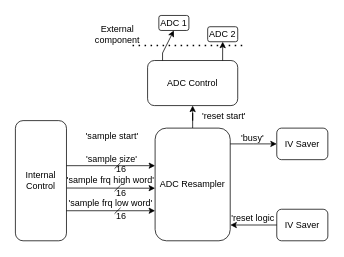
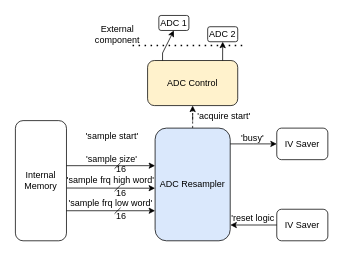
- <mxCell id="4" value="ADC Control" style="rounded=1;whiteSpace=wrap;html=1;" vertex="1" parent="1"><mxGeometry x="196" y="80" width="120" height="60" as="geometry" /></mxCell>
+ <mxCell id="4" value="ADC Control" style="rounded=1;whiteSpace=wrap;html=1;fillColor=#fff2cc;" vertex="1" parent="1"><mxGeometry x="196" y="80" width="120" height="60" as="geometry" /></mxCell>
- <mxCell id="2" style="edgeStyle=orthogonalEdgeStyle;rounded=0;orthogonalLoop=1;jettySize=auto;html=1;entryX=0.5;entryY=1;entryDx=0;entryDy=0;" edge="1" parent="1" source="3" target="4"><mxGeometry relative="1" as="geometry" /></mxCell>
+ <mxCell id="2" style="edgeStyle=orthogonalEdgeStyle;rounded=0;orthogonalLoop=1;jettySize=auto;html=1;entryX=0.5;entryY=1;entryDx=0;entryDy=0;dashed=1;" edge="1" parent="1" source="3" target="4"><mxGeometry relative="1" as="geometry" /></mxCell>
- <mxCell id="13" value="'reset start'" style="text;html=1;align=center;verticalAlign=middle;whiteSpace=wrap;rounded=0;" vertex="1" parent="1"><mxGeometry x="258" y="140" width="80" height="30" as="geometry" /></mxCell>
+ <mxCell id="13" value="'acquire start'" style="text;html=1;align=center;verticalAlign=middle;whiteSpace=wrap;rounded=0;" vertex="1" parent="1"><mxGeometry x="258" y="140" width="80" height="30" as="geometry" /></mxCell>
- <mxCell id="7" value="Internal Control" style="rounded=1;whiteSpace=wrap;html=1;" vertex="1" parent="1"><mxGeometry x="20" y="160" width="68" height="160" as="geometry" /></mxCell>
+ <mxCell id="7" value="Internal Memory" style="rounded=1;whiteSpace=wrap;html=1;" vertex="1" parent="1"><mxGeometry x="20" y="160" width="68" height="160" as="geometry" /></mxCell>
- <mxCell id="3" value="ADC Resampler" style="rounded=1;whiteSpace=wrap;html=1;" vertex="1" parent="1"><mxGeometry x="206" y="170" width="100" height="150" as="geometry" /></mxCell>
+ <mxCell id="3" value="ADC Resampler" style="rounded=1;whiteSpace=wrap;html=1;fillColor=#dae8fc;" vertex="1" parent="1"><mxGeometry x="206" y="170" width="100" height="150" as="geometry" /></mxCell>
